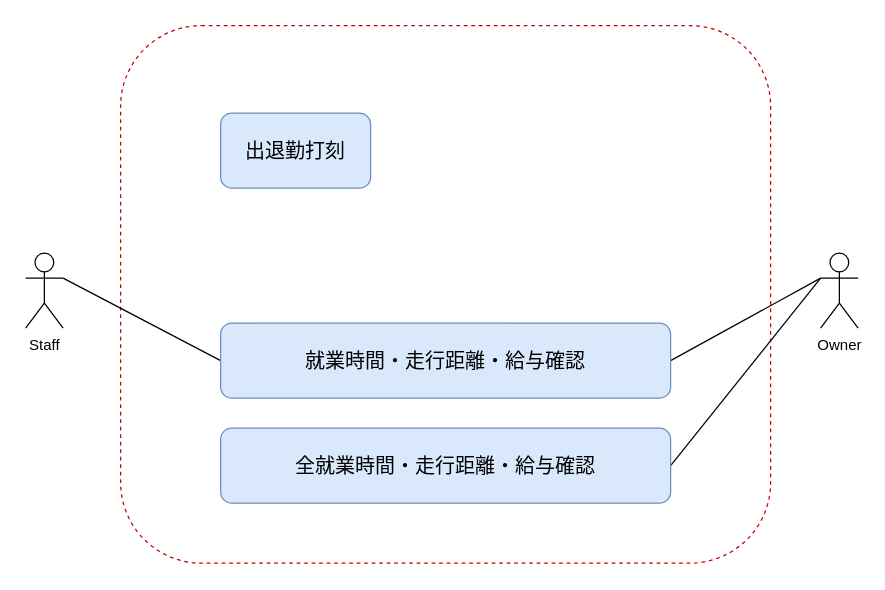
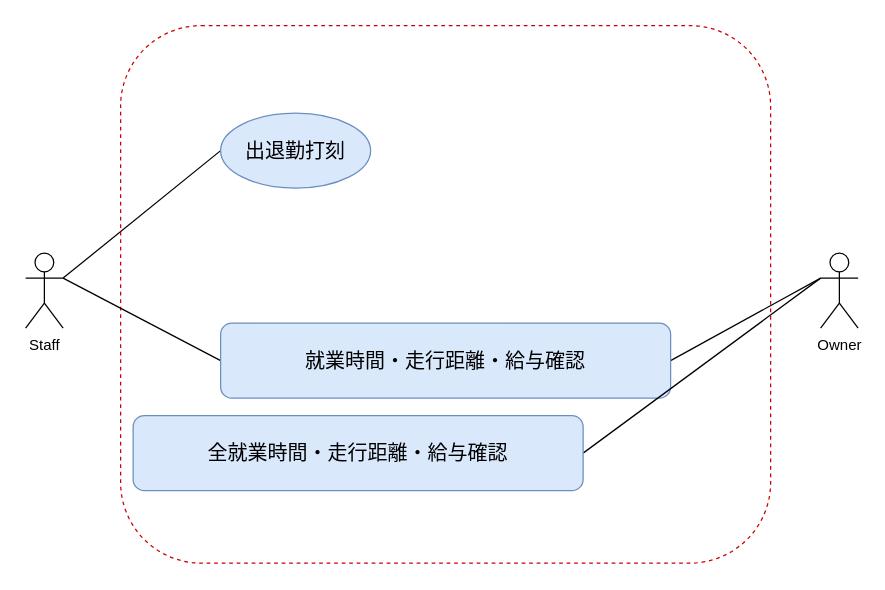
- <mxCell id="6" value="&lt;font style=&quot;font-size: 16px;&quot;&gt;出退勤打刻&lt;/font&gt;" style="rounded=1;whiteSpace=wrap;html=1;fillColor=#dae8fc;strokeColor=#6c8ebf;" parent="1" vertex="1"><mxGeometry x="176" y="90" width="120" height="60" as="geometry" /></mxCell>
+ <mxCell id="6" value="&lt;font style=&quot;font-size: 16px;&quot;&gt;出退勤打刻&lt;/font&gt;" style="ellipse;whiteSpace=wrap;html=1;fillColor=#dae8fc;strokeColor=#6c8ebf;" parent="1" vertex="1"><mxGeometry x="176" y="90" width="120" height="60" as="geometry" /></mxCell>
+ <mxCell id="2" style="rounded=0;orthogonalLoop=1;jettySize=auto;html=1;exitX=1;exitY=0.333;exitDx=0;exitDy=0;exitPerimeter=0;entryX=0;entryY=0.5;entryDx=0;entryDy=0;fontSize=16;strokeColor=default;endArrow=none;endFill=0;" parent="1" source="3" target="6" edge="1"><mxGeometry relative="1" as="geometry" /></mxCell>
- <mxCell id="11" value="&lt;font style=&quot;font-size: 16px;&quot;&gt;全就業時間・走行距離・給与確認&lt;/font&gt;" style="rounded=1;whiteSpace=wrap;html=1;fillColor=#dae8fc;strokeColor=#6c8ebf;" parent="1" vertex="1"><mxGeometry x="176" y="342" width="360" height="60" as="geometry" /></mxCell>
+ <mxCell id="11" value="&lt;font style=&quot;font-size: 16px;&quot;&gt;全就業時間・走行距離・給与確認&lt;/font&gt;" style="rounded=1;whiteSpace=wrap;html=1;fillColor=#dae8fc;strokeColor=#6c8ebf;" parent="1" vertex="1"><mxGeometry x="106" y="332" width="360" height="60" as="geometry" /></mxCell>
